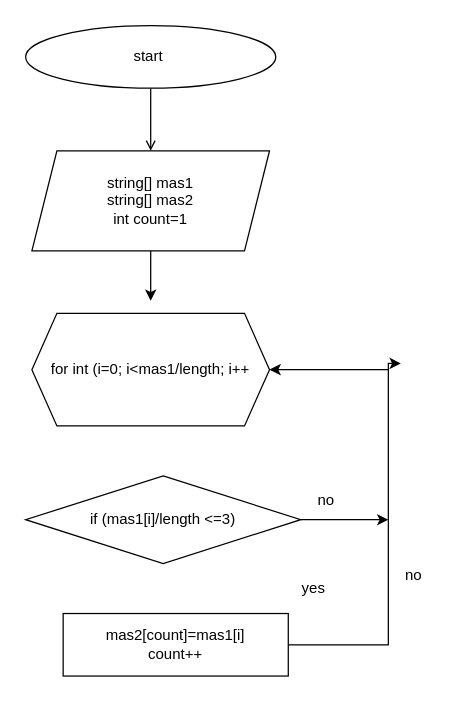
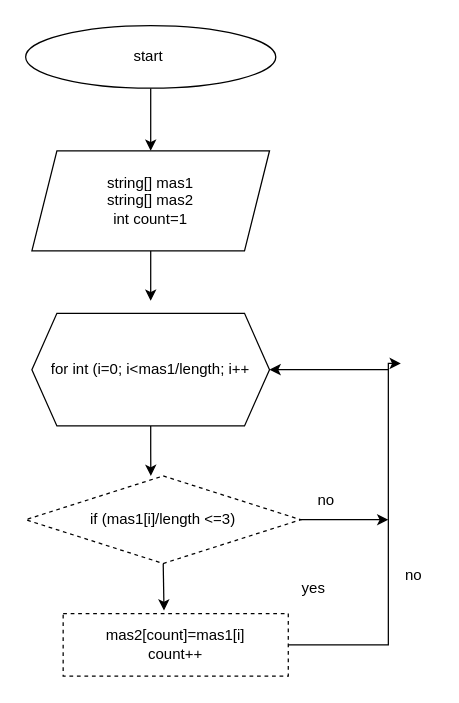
- <mxCell id="2" style="edgeStyle=orthogonalEdgeStyle;rounded=0;orthogonalLoop=1;jettySize=auto;html=1;exitX=0.5;exitY=1;exitDx=0;exitDy=0;entryX=0.5;entryY=0;entryDx=0;entryDy=0;endArrow=open;" edge="1" parent="1" source="3" target="5"><mxGeometry relative="1" as="geometry" /></mxCell>
+ <mxCell id="2" style="edgeStyle=orthogonalEdgeStyle;rounded=0;orthogonalLoop=1;jettySize=auto;html=1;exitX=0.5;exitY=1;exitDx=0;exitDy=0;entryX=0.5;entryY=0;entryDx=0;entryDy=0;" edge="1" parent="1" source="3" target="5"><mxGeometry relative="1" as="geometry" /></mxCell>
+ <mxCell id="6" style="edgeStyle=orthogonalEdgeStyle;rounded=0;orthogonalLoop=1;jettySize=auto;html=1;exitX=0.5;exitY=1;exitDx=0;exitDy=0;entryX=0.455;entryY=0;entryDx=0;entryDy=0;entryPerimeter=0;" edge="1" parent="1" source="7" target="10"><mxGeometry relative="1" as="geometry" /></mxCell>
- <mxCell id="10" value="if (mas1[i]/length &amp;lt;=3)" style="rhombus;whiteSpace=wrap;html=1;" vertex="1" parent="1"><mxGeometry x="20" y="380" width="220" height="70" as="geometry" /></mxCell>
+ <mxCell id="10" value="if (mas1[i]/length &amp;lt;=3)" style="rhombus;whiteSpace=wrap;html=1;dashed=1;" vertex="1" parent="1"><mxGeometry x="20" y="380" width="220" height="70" as="geometry" /></mxCell>
+ <mxCell id="8" style="edgeStyle=orthogonalEdgeStyle;rounded=0;orthogonalLoop=1;jettySize=auto;html=1;exitX=0.5;exitY=1;exitDx=0;exitDy=0;entryX=0.448;entryY=-0.047;entryDx=0;entryDy=0;entryPerimeter=0;" edge="1" parent="1" source="10" target="13"><mxGeometry relative="1" as="geometry" /></mxCell>
- <mxCell id="13" value="mas2[count]=mas1[i]&lt;br&gt;count++" style="rounded=0;whiteSpace=wrap;html=1;" vertex="1" parent="1"><mxGeometry x="50" y="490" width="180" height="50" as="geometry" /></mxCell>
+ <mxCell id="13" value="mas2[count]=mas1[i]&lt;br&gt;count++" style="rounded=0;whiteSpace=wrap;html=1;dashed=1;" vertex="1" parent="1"><mxGeometry x="50" y="490" width="180" height="50" as="geometry" /></mxCell>
